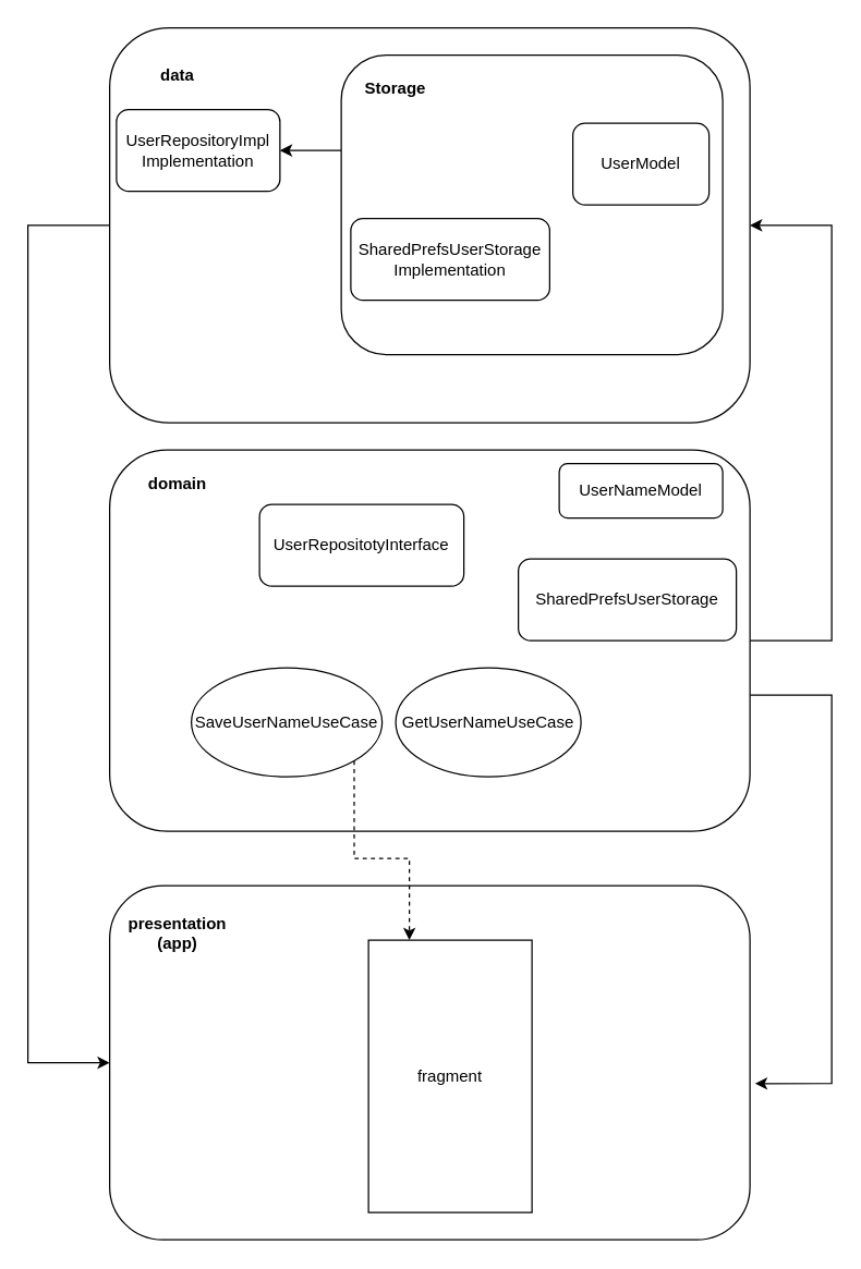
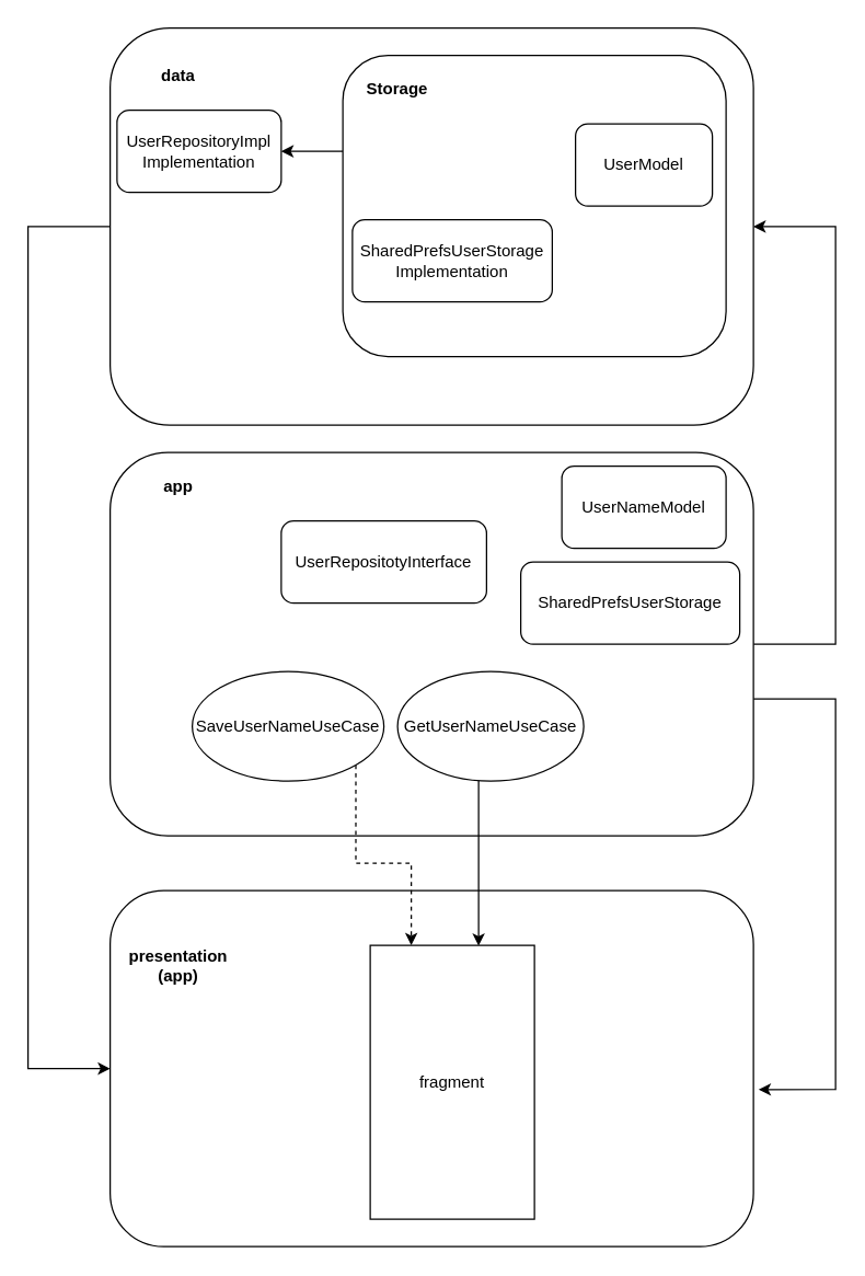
- <mxCell id="14" value="&lt;b&gt;domain&lt;/b&gt;" style="text;html=1;strokeColor=none;fillColor=none;align=center;verticalAlign=middle;whiteSpace=wrap;rounded=0;" vertex="1" parent="1"><mxGeometry x="100" y="340" width="60" height="30" as="geometry" /></mxCell>
+ <mxCell id="14" value="&lt;b&gt;app&lt;/b&gt;" style="text;html=1;strokeColor=none;fillColor=none;align=center;verticalAlign=middle;whiteSpace=wrap;rounded=0;" vertex="1" parent="1"><mxGeometry x="100" y="340" width="60" height="30" as="geometry" /></mxCell>
- <mxCell id="15" value="UserNameModel" style="rounded=1;whiteSpace=wrap;html=1;" vertex="1" parent="1"><mxGeometry x="410" y="340" width="120" height="40" as="geometry" /></mxCell>
+ <mxCell id="15" value="UserNameModel" style="rounded=1;whiteSpace=wrap;html=1;" vertex="1" parent="1"><mxGeometry x="410" y="340" width="120" height="60" as="geometry" /></mxCell>
- <mxCell id="17" value="UserRepositotyInterface" style="rounded=1;whiteSpace=wrap;html=1;" vertex="1" parent="1"><mxGeometry x="190" y="370" width="150" height="60" as="geometry" /></mxCell>
+ <mxCell id="17" value="UserRepositotyInterface" style="rounded=1;whiteSpace=wrap;html=1;" vertex="1" parent="1"><mxGeometry x="205" y="380" width="150" height="60" as="geometry" /></mxCell>
+ <mxCell id="20" style="edgeStyle=orthogonalEdgeStyle;rounded=0;orthogonalLoop=1;jettySize=auto;html=1;entryX=0.66;entryY=0.002;entryDx=0;entryDy=0;entryPerimeter=0;" edge="1" parent="1" source="21" target="23"><mxGeometry relative="1" as="geometry"><Array as="points"><mxPoint x="350" y="690" /></Array></mxGeometry></mxCell>
- <mxCell id="22" value="&lt;b&gt;presentation (app)&lt;br&gt;&lt;/b&gt;" style="text;html=1;strokeColor=none;fillColor=none;align=center;verticalAlign=middle;whiteSpace=wrap;rounded=0;" vertex="1" parent="1"><mxGeometry x="100" y="670" width="60" height="30" as="geometry" /></mxCell>
+ <mxCell id="22" value="&lt;b&gt;presentation (app)&lt;br&gt;&lt;/b&gt;" style="text;html=1;strokeColor=none;fillColor=none;align=center;verticalAlign=middle;whiteSpace=wrap;rounded=0;" vertex="1" parent="1"><mxGeometry x="100" y="690" width="60" height="30" as="geometry" /></mxCell>
